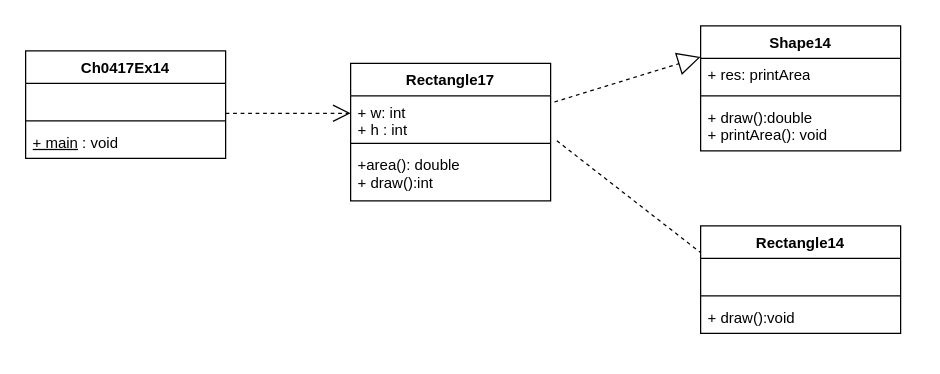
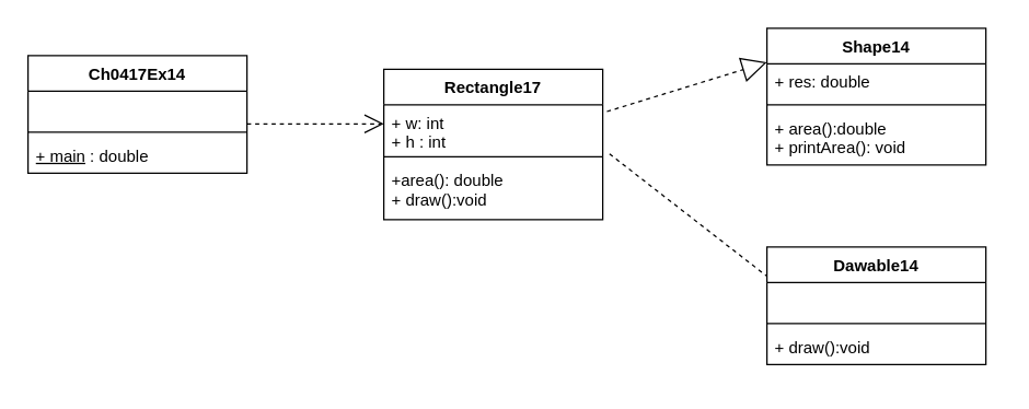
- <mxCell id="8" value="+ res: printArea" style="text;strokeColor=none;fillColor=none;align=left;verticalAlign=top;spacingLeft=4;spacingRight=4;overflow=hidden;rotatable=0;points=[[0,0.5],[1,0.5]];portConstraint=eastwest;whiteSpace=wrap;html=1;" parent="7" vertex="1"><mxGeometry y="26" width="160" height="26" as="geometry" /></mxCell>
+ <mxCell id="8" value="+ res: double" style="text;strokeColor=none;fillColor=none;align=left;verticalAlign=top;spacingLeft=4;spacingRight=4;overflow=hidden;rotatable=0;points=[[0,0.5],[1,0.5]];portConstraint=eastwest;whiteSpace=wrap;html=1;" parent="7" vertex="1"><mxGeometry y="26" width="160" height="26" as="geometry" /></mxCell>
- <mxCell id="10" value="+ draw():double&lt;div&gt;&lt;div&gt;+ printArea(): void&lt;/div&gt;&lt;/div&gt;" style="text;strokeColor=none;fillColor=none;align=left;verticalAlign=top;spacingLeft=4;spacingRight=4;overflow=hidden;rotatable=0;points=[[0,0.5],[1,0.5]];portConstraint=eastwest;whiteSpace=wrap;html=1;" parent="7" vertex="1"><mxGeometry y="60" width="160" height="40" as="geometry" /></mxCell>
+ <mxCell id="10" value="+ area():double&lt;div&gt;&lt;div&gt;+ printArea(): void&lt;/div&gt;&lt;/div&gt;" style="text;strokeColor=none;fillColor=none;align=left;verticalAlign=top;spacingLeft=4;spacingRight=4;overflow=hidden;rotatable=0;points=[[0,0.5],[1,0.5]];portConstraint=eastwest;whiteSpace=wrap;html=1;" parent="7" vertex="1"><mxGeometry y="60" width="160" height="40" as="geometry" /></mxCell>
- <mxCell id="5" value="&lt;u&gt;+ main&lt;/u&gt; : void" style="text;strokeColor=none;fillColor=none;align=left;verticalAlign=top;spacingLeft=4;spacingRight=4;overflow=hidden;rotatable=0;points=[[0,0.5],[1,0.5]];portConstraint=eastwest;whiteSpace=wrap;html=1;" parent="2" vertex="1"><mxGeometry y="60" width="160" height="26" as="geometry" /></mxCell>
+ <mxCell id="5" value="&lt;u&gt;+ main&lt;/u&gt; : double" style="text;strokeColor=none;fillColor=none;align=left;verticalAlign=top;spacingLeft=4;spacingRight=4;overflow=hidden;rotatable=0;points=[[0,0.5],[1,0.5]];portConstraint=eastwest;whiteSpace=wrap;html=1;" parent="2" vertex="1"><mxGeometry y="60" width="160" height="26" as="geometry" /></mxCell>
- <mxCell id="14" value="&lt;div&gt;+area(): double&lt;/div&gt;+ draw():int&lt;div&gt;&lt;br&gt;&lt;/div&gt;" style="text;strokeColor=none;fillColor=none;align=left;verticalAlign=top;spacingLeft=4;spacingRight=4;overflow=hidden;rotatable=0;points=[[0,0.5],[1,0.5]];portConstraint=eastwest;whiteSpace=wrap;html=1;" parent="11" vertex="1"><mxGeometry y="68" width="160" height="42" as="geometry" /></mxCell>
+ <mxCell id="14" value="&lt;div&gt;+area(): double&lt;/div&gt;+ draw():void&lt;div&gt;&lt;br&gt;&lt;/div&gt;" style="text;strokeColor=none;fillColor=none;align=left;verticalAlign=top;spacingLeft=4;spacingRight=4;overflow=hidden;rotatable=0;points=[[0,0.5],[1,0.5]];portConstraint=eastwest;whiteSpace=wrap;html=1;" parent="11" vertex="1"><mxGeometry y="68" width="160" height="42" as="geometry" /></mxCell>
- <mxCell id="16" value="Rectangle14" style="swimlane;fontStyle=1;align=center;verticalAlign=top;childLayout=stackLayout;horizontal=1;startSize=26;horizontalStack=0;resizeParent=1;resizeParentMax=0;resizeLast=0;collapsible=1;marginBottom=0;whiteSpace=wrap;html=1;" parent="15" vertex="1"><mxGeometry x="10" y="20" width="160" height="86" as="geometry" /></mxCell>
+ <mxCell id="16" value="Dawable14" style="swimlane;fontStyle=1;align=center;verticalAlign=top;childLayout=stackLayout;horizontal=1;startSize=26;horizontalStack=0;resizeParent=1;resizeParentMax=0;resizeLast=0;collapsible=1;marginBottom=0;whiteSpace=wrap;html=1;" parent="15" vertex="1"><mxGeometry x="10" y="20" width="160" height="86" as="geometry" /></mxCell>
